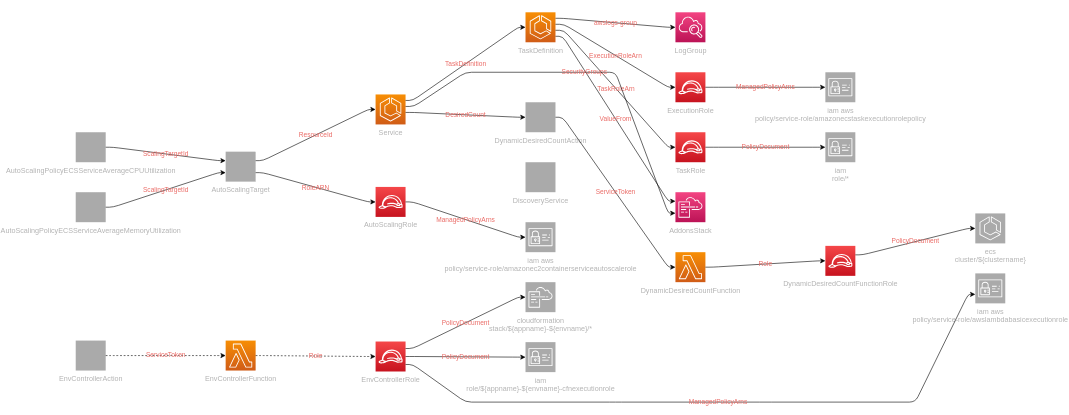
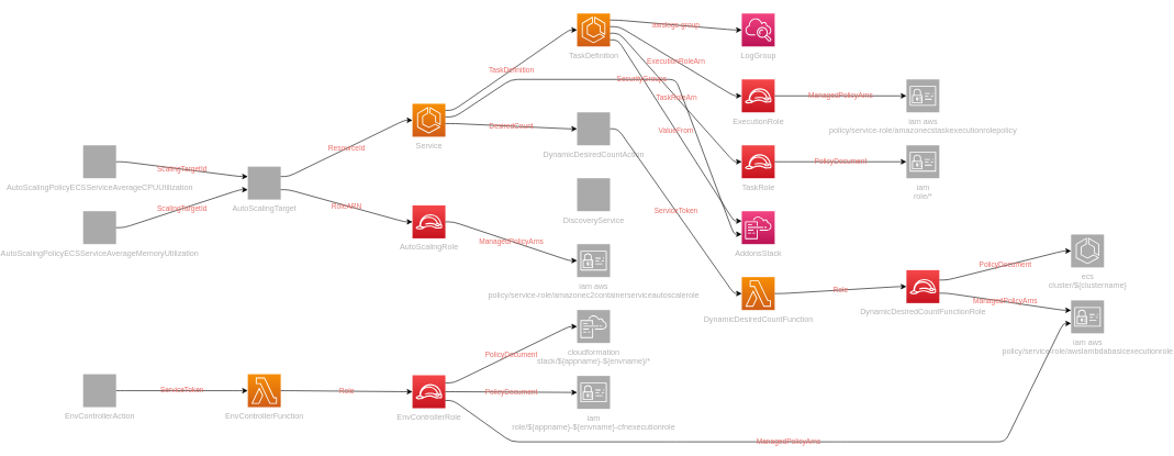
+ <mxCell id="34" value="ManagedPolicyArns" style="edgeStyle=orthogonalEdgeStyle;rounded=1;orthogonalLoop=1;jettySize=auto;html=1;labelBackgroundColor=none;fontColor=#EA6B66;noEdgeStyle=1;orthogonal=1;" edge="1" parent="1" source="9" target="21"><mxGeometry relative="1" as="geometry"><Array as="points"><mxPoint x="1332" y="444.468" /><mxPoint x="1508" y="470.359" /></Array></mxGeometry></mxCell>
- <mxCell id="44" value="ServiceToken" style="edgeStyle=orthogonalEdgeStyle;rounded=1;orthogonalLoop=1;jettySize=auto;html=1;labelBackgroundColor=none;fontColor=#EA6B66;noEdgeStyle=1;orthogonal=1;dashed=1;" edge="1" parent="1" source="16" target="17"><mxGeometry relative="1" as="geometry"><Array as="points"><mxPoint x="82" y="592.392" /><mxPoint x="258" y="592.392" /></Array></mxGeometry></mxCell>
+ <mxCell id="44" value="ServiceToken" style="edgeStyle=orthogonalEdgeStyle;rounded=1;orthogonalLoop=1;jettySize=auto;html=1;labelBackgroundColor=none;fontColor=#EA6B66;noEdgeStyle=1;orthogonal=1;" edge="1" parent="1" source="16" target="17"><mxGeometry relative="1" as="geometry"><Array as="points"><mxPoint x="82" y="592.392" /><mxPoint x="258" y="592.392" /></Array></mxGeometry></mxCell>
- <mxCell id="45" value="Role" style="edgeStyle=orthogonalEdgeStyle;rounded=1;orthogonalLoop=1;jettySize=auto;html=1;labelBackgroundColor=none;fontColor=#EA6B66;noEdgeStyle=1;orthogonal=1;dashed=1;" edge="1" parent="1" source="17" target="18"><mxGeometry relative="1" as="geometry"><Array as="points"><mxPoint x="332" y="592.392" /><mxPoint x="508" y="593.957" /></Array></mxGeometry></mxCell>
+ <mxCell id="45" value="Role" style="edgeStyle=orthogonalEdgeStyle;rounded=1;orthogonalLoop=1;jettySize=auto;html=1;labelBackgroundColor=none;fontColor=#EA6B66;noEdgeStyle=1;orthogonal=1;" edge="1" parent="1" source="17" target="18"><mxGeometry relative="1" as="geometry"><Array as="points"><mxPoint x="332" y="592.392" /><mxPoint x="508" y="593.957" /></Array></mxGeometry></mxCell>
